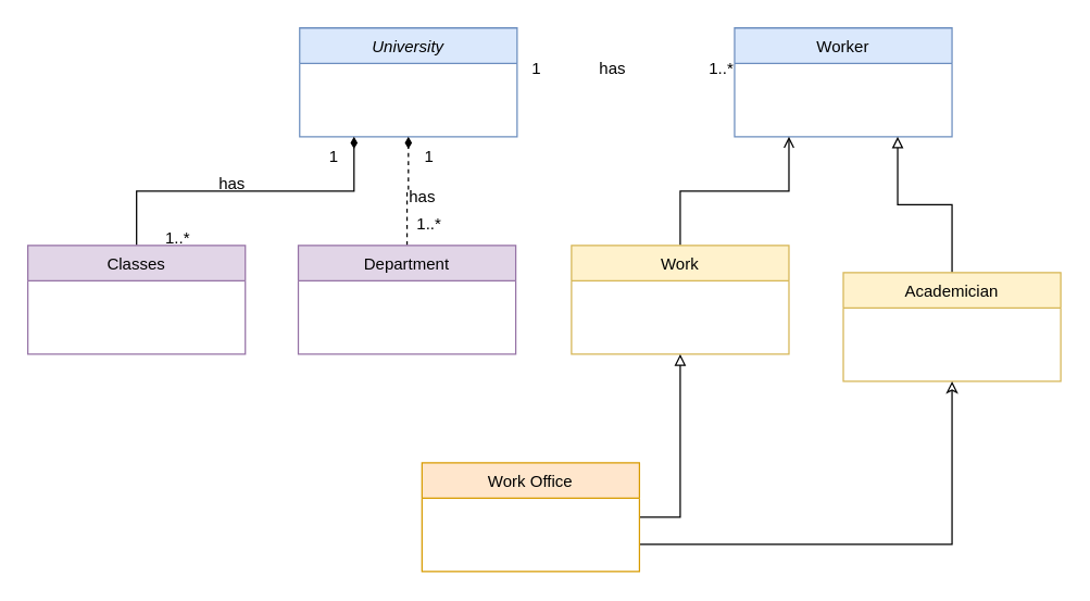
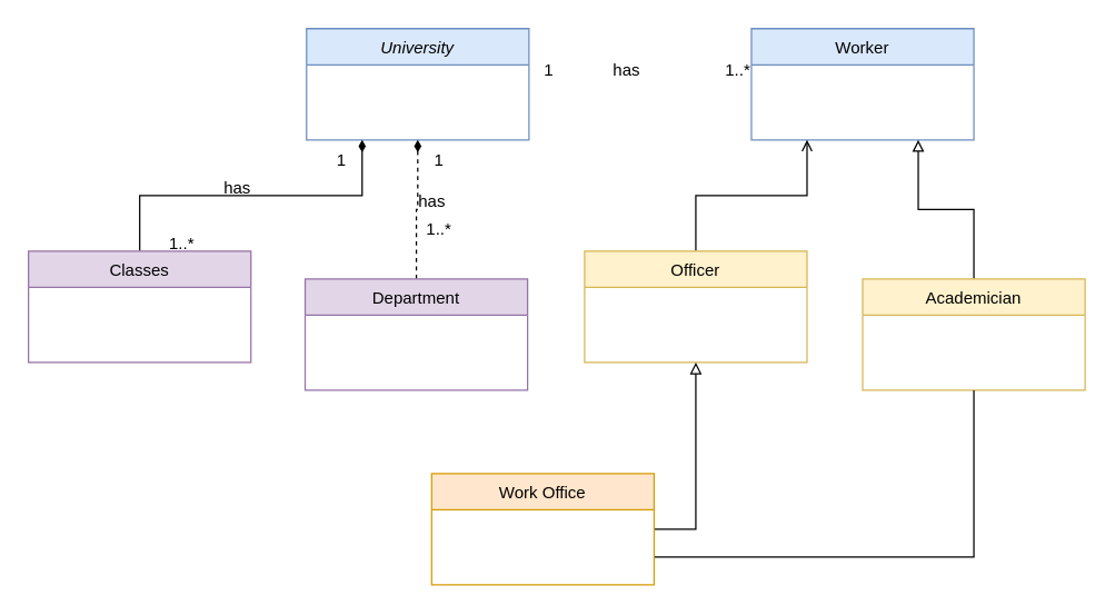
- <mxCell id="18" value="Work" style="swimlane;fontStyle=0;align=center;verticalAlign=top;childLayout=stackLayout;horizontal=1;startSize=26;horizontalStack=0;resizeParent=1;resizeLast=0;collapsible=1;marginBottom=0;rounded=0;shadow=0;strokeWidth=1;fillColor=#fff2cc;strokeColor=#d6b656;" vertex="1" parent="1"><mxGeometry x="420" y="180" width="160" height="80" as="geometry"><mxRectangle x="130" y="380" width="160" height="26" as="alternateBounds" /></mxGeometry></mxCell>
+ <mxCell id="18" value="Officer" style="swimlane;fontStyle=0;align=center;verticalAlign=top;childLayout=stackLayout;horizontal=1;startSize=26;horizontalStack=0;resizeParent=1;resizeLast=0;collapsible=1;marginBottom=0;rounded=0;shadow=0;strokeWidth=1;fillColor=#fff2cc;strokeColor=#d6b656;" vertex="1" parent="1"><mxGeometry x="420" y="180" width="160" height="80" as="geometry"><mxRectangle x="130" y="380" width="160" height="26" as="alternateBounds" /></mxGeometry></mxCell>
- <mxCell id="10" value="Department" style="swimlane;fontStyle=0;align=center;verticalAlign=top;childLayout=stackLayout;horizontal=1;startSize=26;horizontalStack=0;resizeParent=1;resizeLast=0;collapsible=1;marginBottom=0;rounded=0;shadow=0;strokeWidth=1;fillColor=#e1d5e7;strokeColor=#9673a6;" vertex="1" parent="1"><mxGeometry x="219" y="180" width="160" height="80" as="geometry"><mxRectangle x="130" y="380" width="160" height="26" as="alternateBounds" /></mxGeometry></mxCell>
+ <mxCell id="10" value="Department" style="swimlane;fontStyle=0;align=center;verticalAlign=top;childLayout=stackLayout;horizontal=1;startSize=26;horizontalStack=0;resizeParent=1;resizeLast=0;collapsible=1;marginBottom=0;rounded=0;shadow=0;strokeWidth=1;fillColor=#e1d5e7;strokeColor=#9673a6;" vertex="1" parent="1"><mxGeometry x="219" y="200" width="160" height="80" as="geometry"><mxRectangle x="130" y="380" width="160" height="26" as="alternateBounds" /></mxGeometry></mxCell>
- <mxCell id="22" style="edgeStyle=orthogonalEdgeStyle;rounded=0;orthogonalLoop=1;jettySize=auto;html=1;exitX=1;exitY=0.75;exitDx=0;exitDy=0;endArrow=classic;endFill=0;entryX=0.5;entryY=1;entryDx=0;entryDy=0;" edge="1" parent="1" source="23" target="20"><mxGeometry relative="1" as="geometry"><mxPoint x="700" y="270" as="targetPoint" /></mxGeometry></mxCell>
+ <mxCell id="22" style="edgeStyle=orthogonalEdgeStyle;rounded=0;orthogonalLoop=1;jettySize=auto;html=1;exitX=1;exitY=0.75;exitDx=0;exitDy=0;endArrow=none;endFill=0;entryX=0.5;entryY=1;entryDx=0;entryDy=0;" edge="1" parent="1" source="23" target="20"><mxGeometry relative="1" as="geometry"><mxPoint x="700" y="270" as="targetPoint" /></mxGeometry></mxCell>
